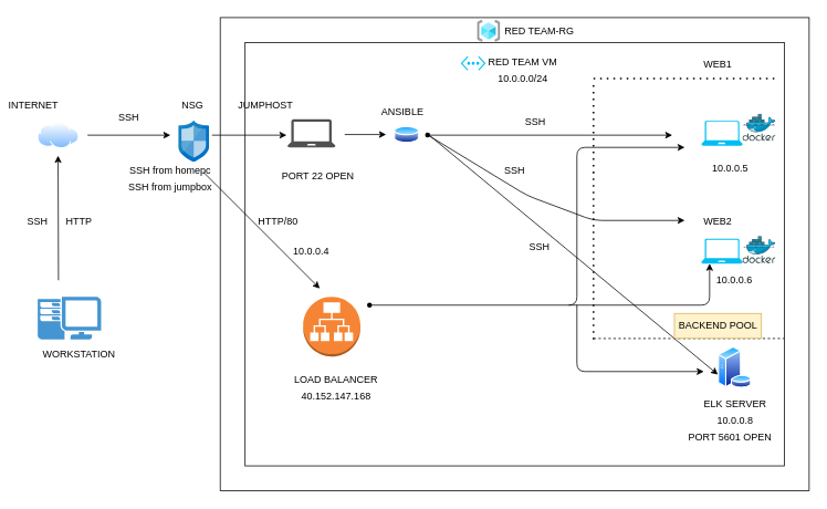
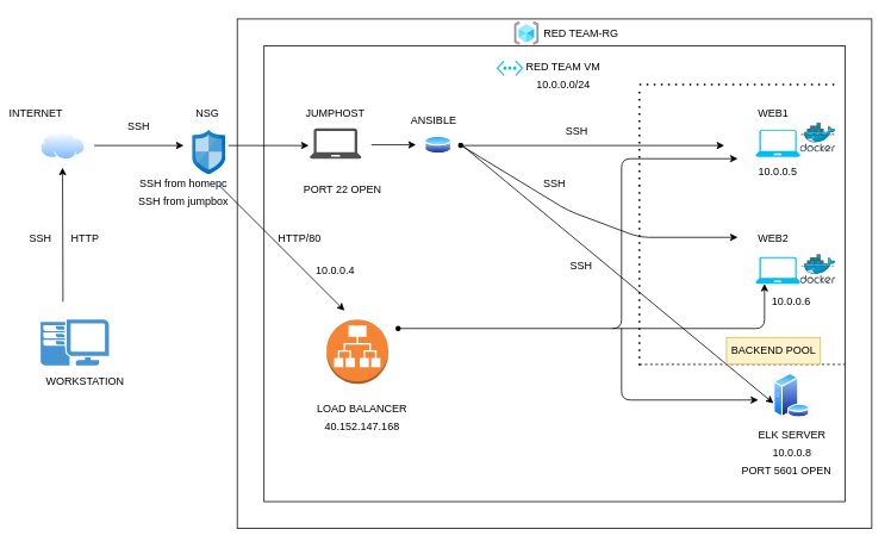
- <mxCell id="25" value="WEB1" style="text;html=1;strokeColor=none;fillColor=none;align=center;verticalAlign=middle;whiteSpace=wrap;rounded=0;" vertex="1" parent="1"><mxGeometry x="845" y="67" width="40" height="20" as="geometry" /></mxCell>
+ <mxCell id="25" value="WEB1" style="text;html=1;strokeColor=none;fillColor=none;align=center;verticalAlign=middle;whiteSpace=wrap;rounded=0;" vertex="1" parent="1"><mxGeometry x="845" y="117" width="40" height="20" as="geometry" /></mxCell>
- <mxCell id="22" value="JUMPHOST" style="text;html=1;strokeColor=none;fillColor=none;align=center;verticalAlign=middle;whiteSpace=wrap;rounded=0;" vertex="1" parent="1"><mxGeometry x="300" y="117" width="40" height="20" as="geometry" /></mxCell>
+ <mxCell id="22" value="JUMPHOST" style="text;html=1;strokeColor=none;fillColor=none;align=center;verticalAlign=middle;whiteSpace=wrap;rounded=0;" vertex="1" parent="1"><mxGeometry x="355" y="117" width="40" height="20" as="geometry" /></mxCell>
- <mxCell id="53" value="10.0.0.5" style="text;html=1;strokeColor=none;fillColor=none;align=center;verticalAlign=middle;whiteSpace=wrap;rounded=0;" vertex="1" parent="1"><mxGeometry x="860" y="192" width="40" height="20" as="geometry" /></mxCell>
+ <mxCell id="53" value="10.0.0.5" style="text;html=1;strokeColor=none;fillColor=none;align=center;verticalAlign=middle;whiteSpace=wrap;rounded=0;" vertex="1" parent="1"><mxGeometry x="850" y="182" width="40" height="20" as="geometry" /></mxCell>
